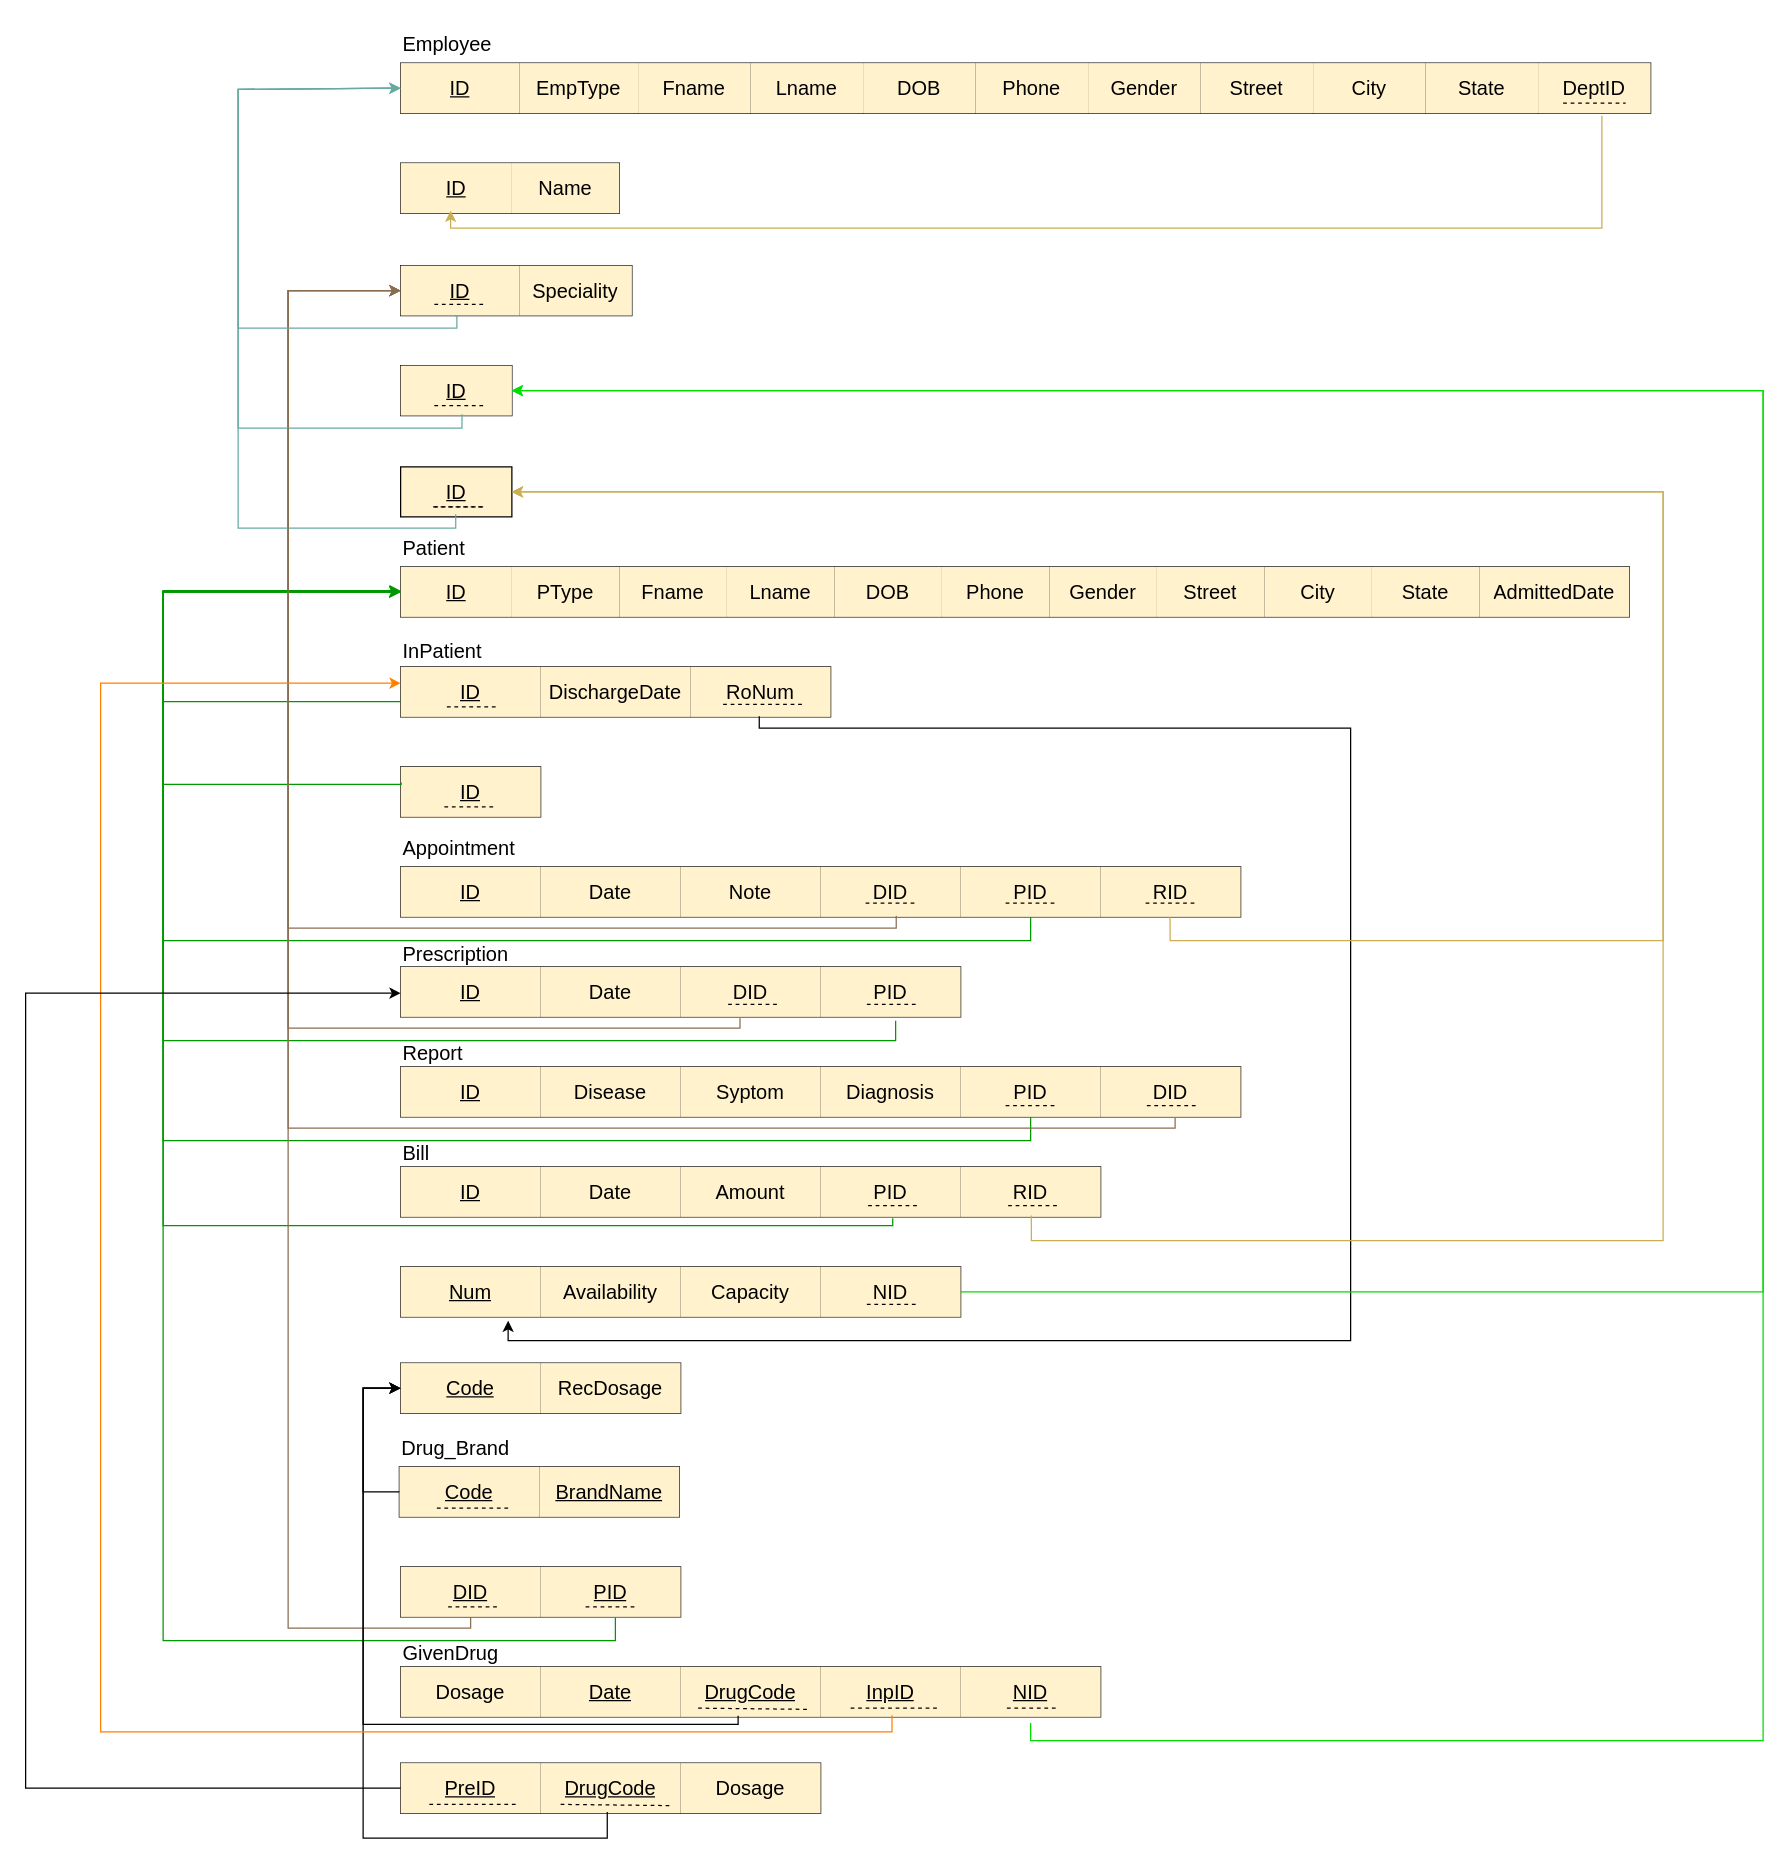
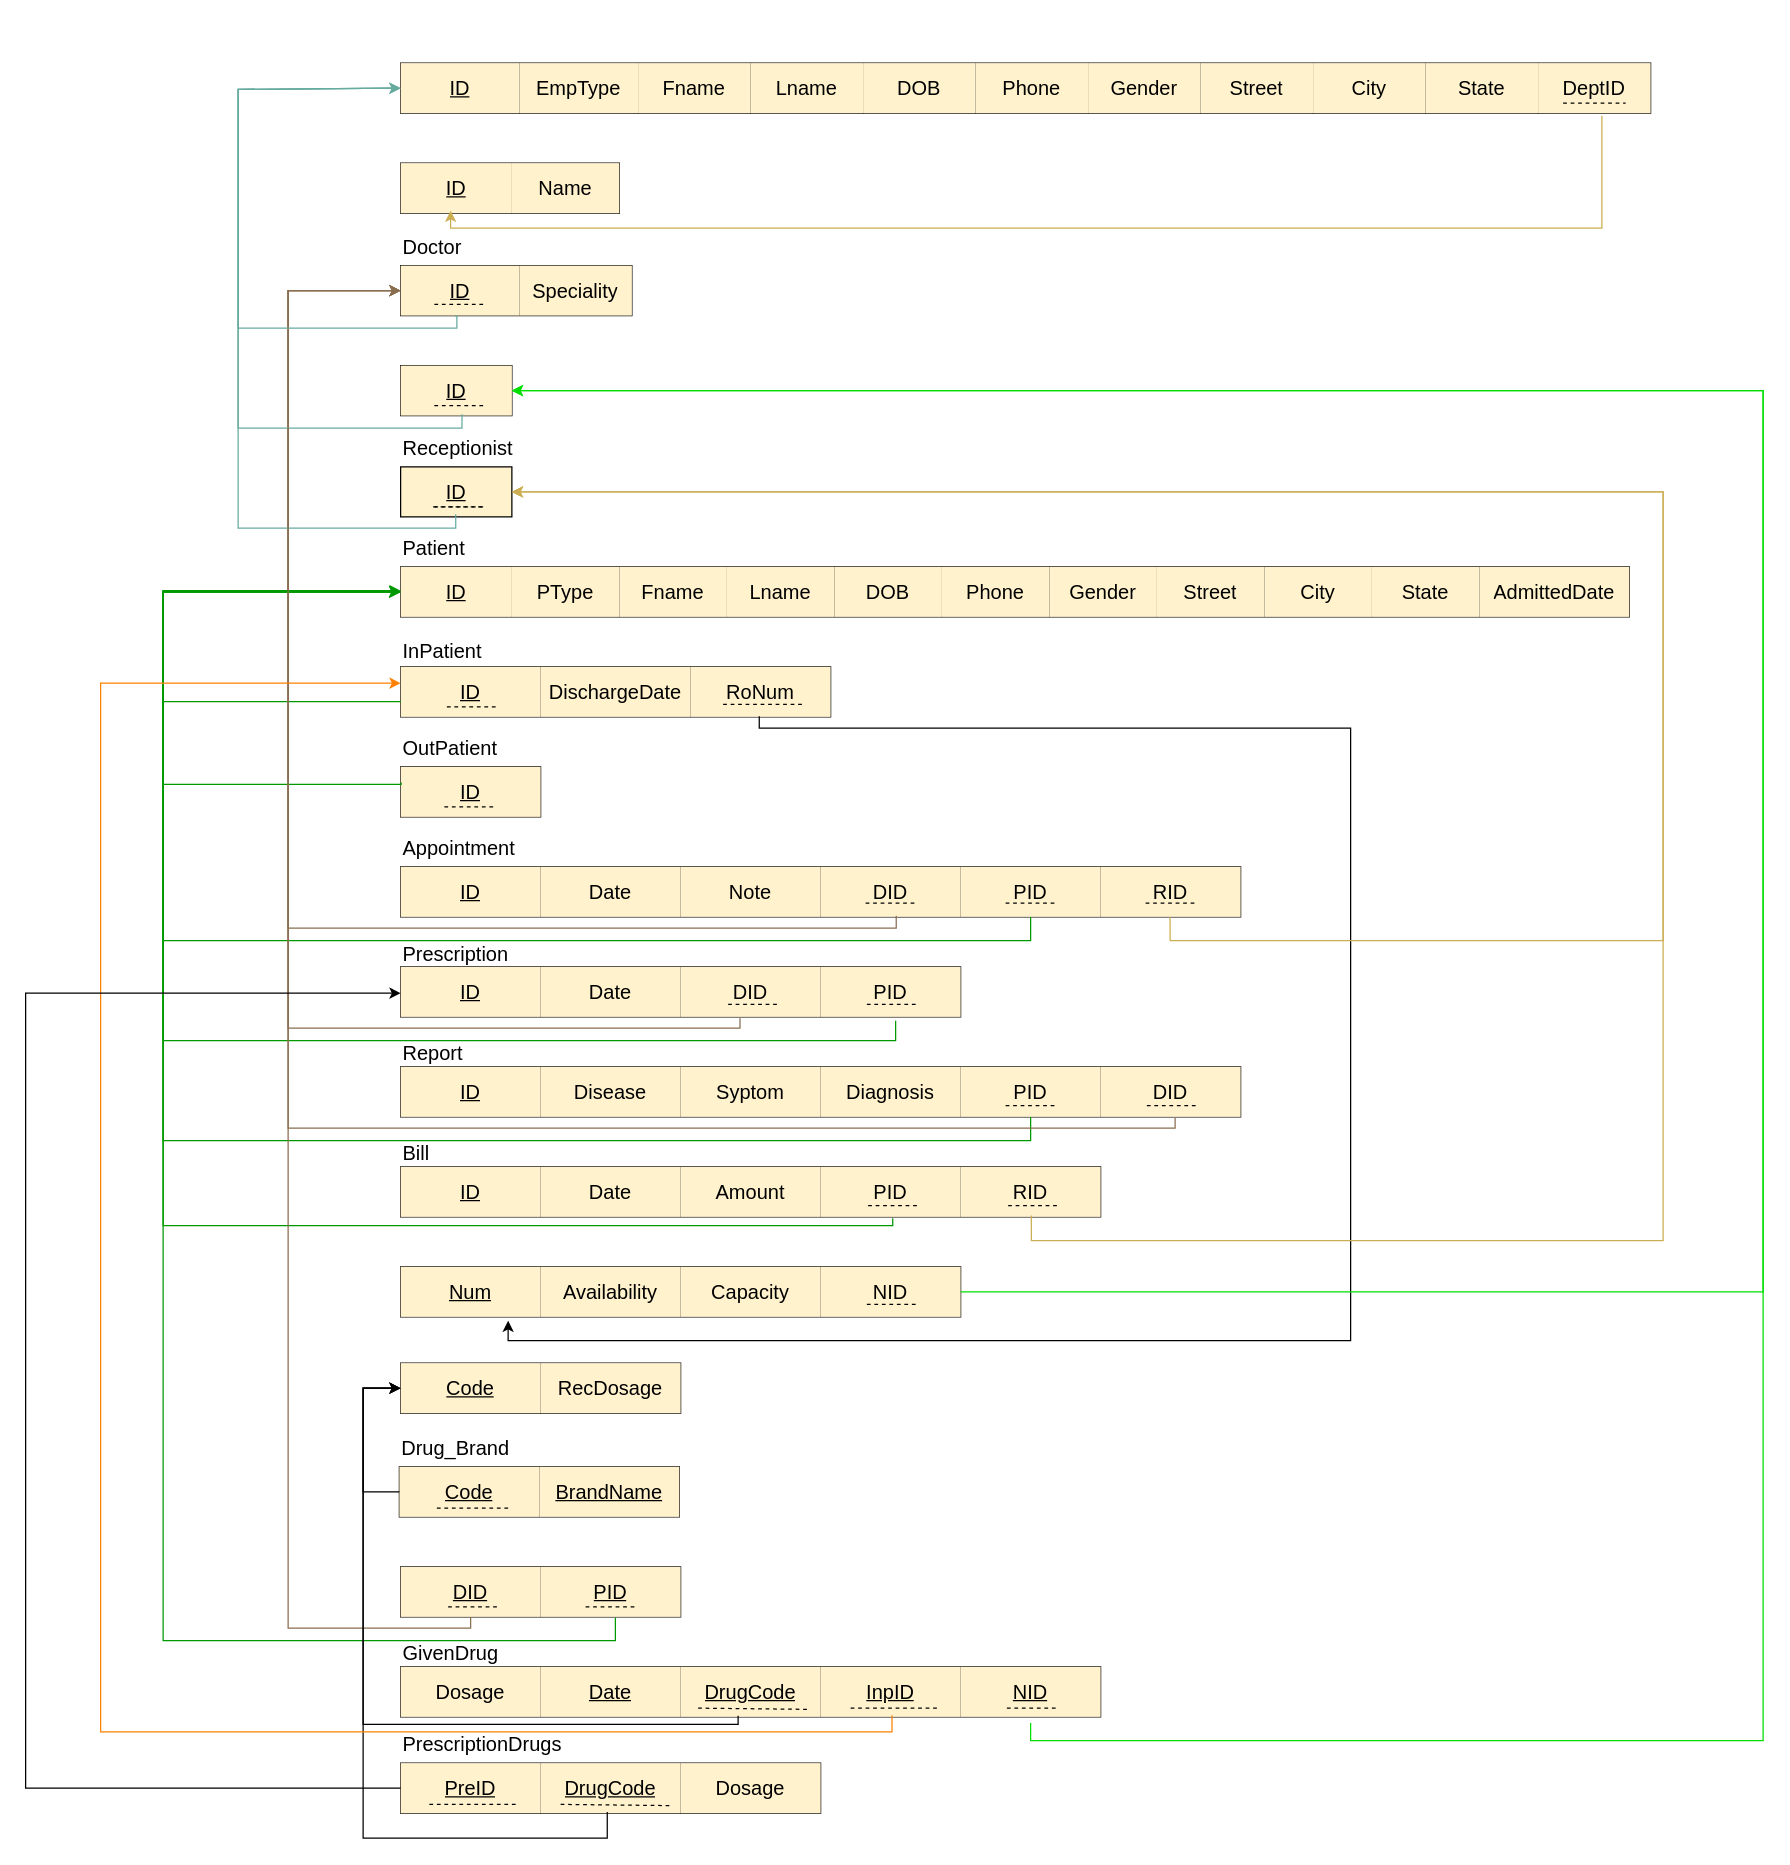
- <mxCell id="112" value="Employee" style="text;html=1;align=left;verticalAlign=middle;resizable=0;points=[];autosize=1;strokeColor=none;fillColor=none;fontSize=16;" parent="98" vertex="1"><mxGeometry x="-0.002" width="90" height="30" as="geometry" /></mxCell>
+ <mxCell id="123" value="Doctor" style="text;html=1;align=left;verticalAlign=middle;resizable=0;points=[];autosize=1;strokeColor=none;fillColor=none;fontSize=16;" parent="118" vertex="1"><mxGeometry x="-0.002" width="70" height="30" as="geometry" /></mxCell>
+ <mxCell id="84" value="Receptionist" style="text;html=1;align=left;verticalAlign=middle;resizable=0;points=[];autosize=1;strokeColor=none;fillColor=none;fontSize=16;" parent="80" vertex="1"><mxGeometry x="0.002" y="1" width="110" height="30" as="geometry" /></mxCell>
+ <mxCell id="89" value="OutPatient" style="text;html=1;align=left;verticalAlign=middle;resizable=0;points=[];autosize=1;strokeColor=none;fillColor=none;fontSize=16;" parent="85" vertex="1"><mxGeometry x="0.002" y="1" width="100" height="30" as="geometry" /></mxCell>
+ <mxCell id="8" value="PrescriptionDrugs" style="text;html=1;align=left;verticalAlign=middle;resizable=0;points=[];autosize=1;strokeColor=none;fillColor=none;fontSize=16;" parent="2" vertex="1"><mxGeometry x="0.002" y="1" width="150" height="30" as="geometry" /></mxCell>
